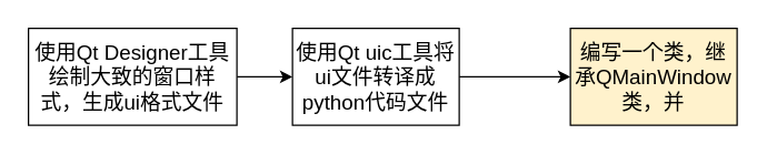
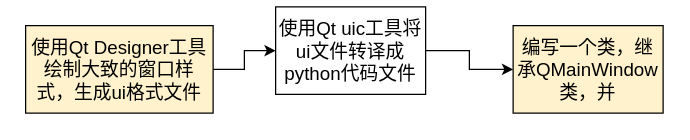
- <mxCell id="3" value="&lt;font style=&quot;font-size: 15px&quot;&gt;使用Qt Designer工具绘制大致的窗口样式，生成ui格式文件&lt;/font&gt;" style="rounded=0;whiteSpace=wrap;html=1;" vertex="1" parent="1"><mxGeometry x="20" y="20" width="150" height="70" as="geometry" /></mxCell>
+ <mxCell id="3" value="&lt;font style=&quot;font-size: 15px&quot;&gt;使用Qt Designer工具绘制大致的窗口样式，生成ui格式文件&lt;/font&gt;" style="rounded=0;whiteSpace=wrap;html=1;fillColor=#fff2cc;" vertex="1" parent="1"><mxGeometry x="20" y="20" width="150" height="70" as="geometry" /></mxCell>
- <mxCell id="5" value="&lt;font style=&quot;font-size: 15px&quot;&gt;使用Qt uic工具将ui文件转译成python代码文件&lt;br&gt;&lt;/font&gt;" style="rounded=0;whiteSpace=wrap;html=1;" vertex="1" parent="1"><mxGeometry x="210" y="20" width="120" height="70" as="geometry" /></mxCell>
+ <mxCell id="5" value="&lt;font style=&quot;font-size: 15px&quot;&gt;使用Qt uic工具将ui文件转译成python代码文件&lt;br&gt;&lt;/font&gt;" style="rounded=0;whiteSpace=wrap;html=1;" vertex="1" parent="1"><mxGeometry x="220" y="5" width="120" height="70" as="geometry" /></mxCell>
